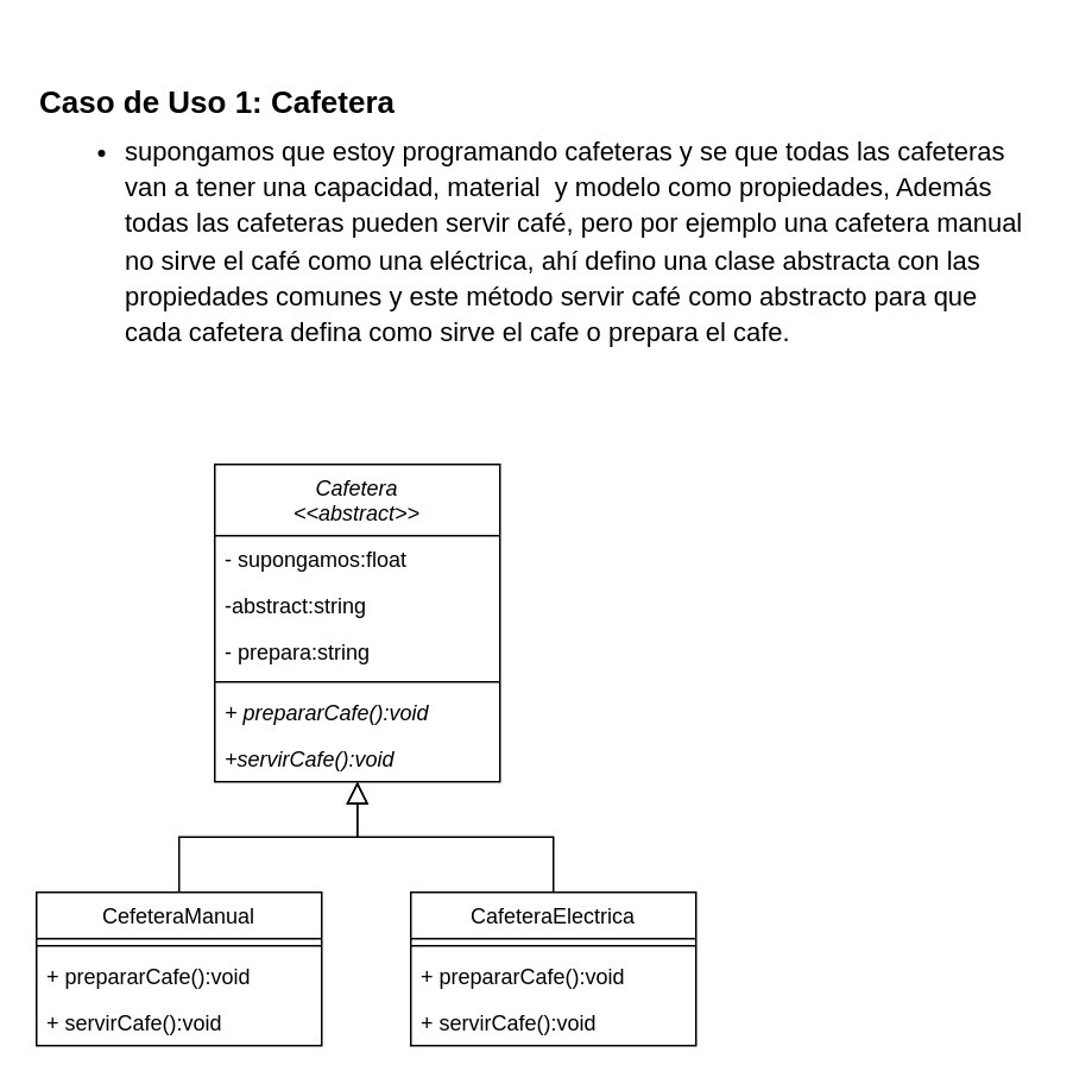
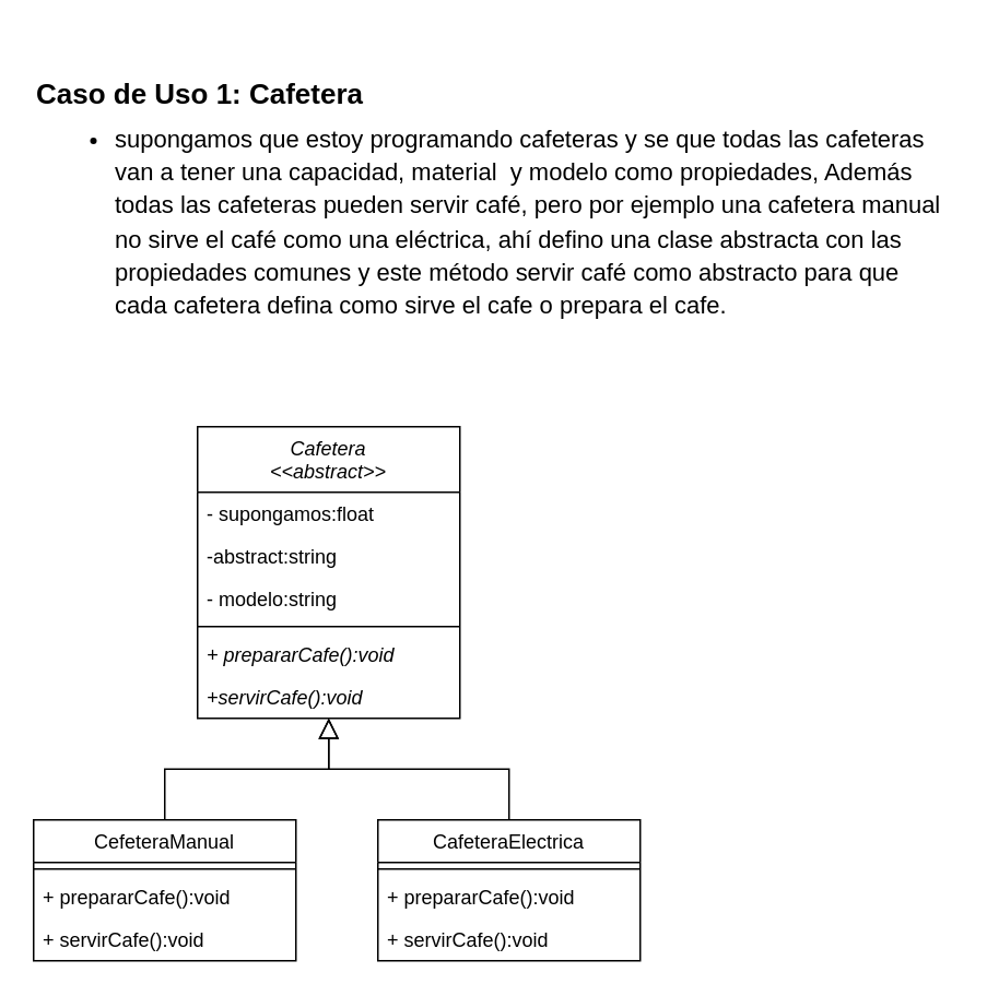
- <mxCell id="5" value="- prepara:string" style="text;align=left;verticalAlign=top;spacingLeft=4;spacingRight=4;overflow=hidden;rotatable=0;points=[[0,0.5],[1,0.5]];portConstraint=eastwest;" vertex="1" parent="2"><mxGeometry y="92" width="160" height="26" as="geometry" /></mxCell>
+ <mxCell id="5" value="- modelo:string" style="text;align=left;verticalAlign=top;spacingLeft=4;spacingRight=4;overflow=hidden;rotatable=0;points=[[0,0.5],[1,0.5]];portConstraint=eastwest;" vertex="1" parent="2"><mxGeometry y="92" width="160" height="26" as="geometry" /></mxCell>
